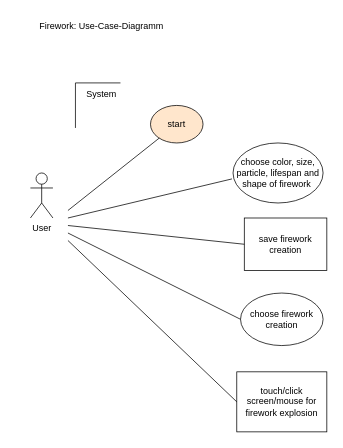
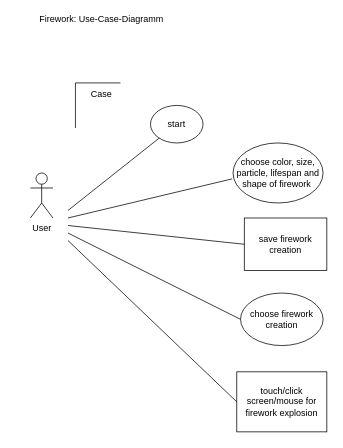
- <mxCell id="3" value="Firework: Use-Case-Diagramm" style="text;html=1;strokeColor=none;fillColor=none;align=center;verticalAlign=middle;whiteSpace=wrap;rounded=0;" parent="1" vertex="1"><mxGeometry x="20" y="20" width="230" height="30" as="geometry" /></mxCell>
+ <mxCell id="3" value="Firework: Use-Case-Diagramm" style="text;html=1;strokeColor=none;fillColor=none;align=center;verticalAlign=middle;whiteSpace=wrap;rounded=0;" parent="1" vertex="1"><mxGeometry x="20" y="10" width="230" height="30" as="geometry" /></mxCell>
- <mxCell id="6" value="System" style="text;html=1;strokeColor=none;fillColor=none;align=center;verticalAlign=middle;whiteSpace=wrap;rounded=0;" parent="1" vertex="1"><mxGeometry x="105" y="110" width="60" height="30" as="geometry" /></mxCell>
+ <mxCell id="6" value="Case" style="text;html=1;strokeColor=none;fillColor=none;align=center;verticalAlign=middle;whiteSpace=wrap;rounded=0;" parent="1" vertex="1"><mxGeometry x="105" y="110" width="60" height="30" as="geometry" /></mxCell>
- <mxCell id="7" value="start" style="ellipse;whiteSpace=wrap;html=1;fillColor=#ffe6cc;" parent="1" vertex="1"><mxGeometry x="200" y="140" width="70" height="50" as="geometry" /></mxCell>
+ <mxCell id="7" value="start" style="ellipse;whiteSpace=wrap;html=1;" parent="1" vertex="1"><mxGeometry x="200" y="140" width="70" height="50" as="geometry" /></mxCell>
